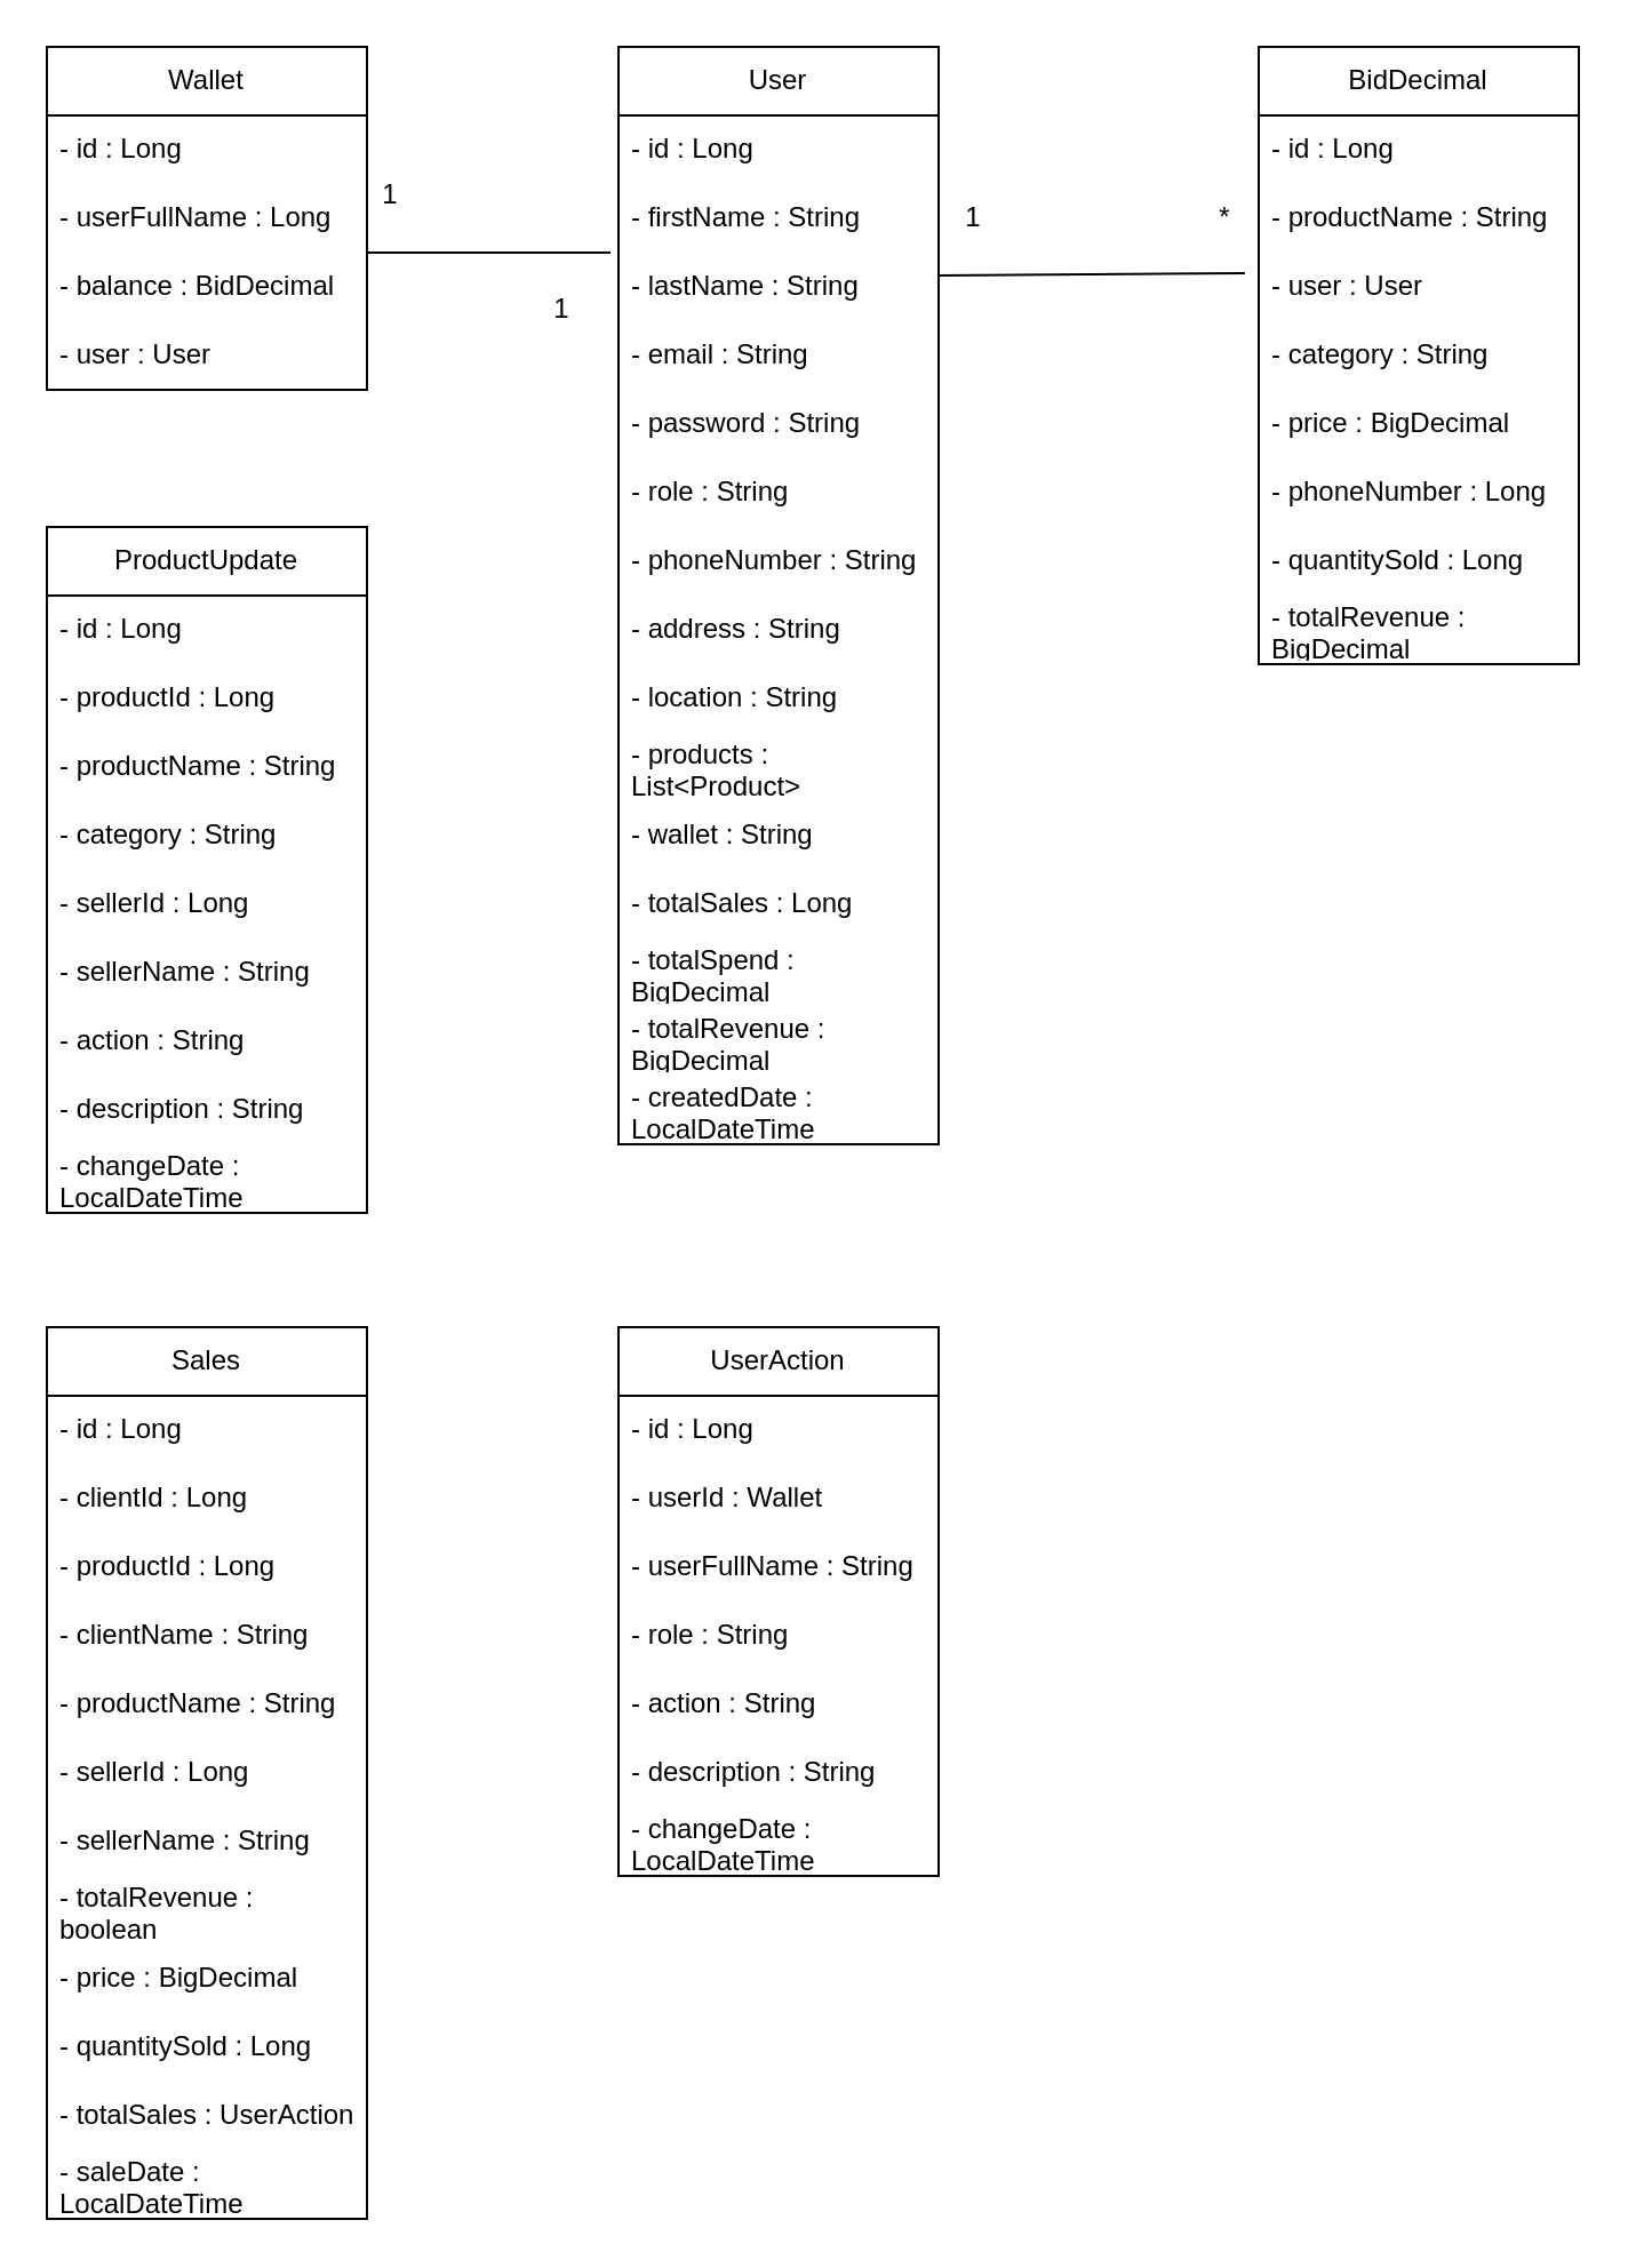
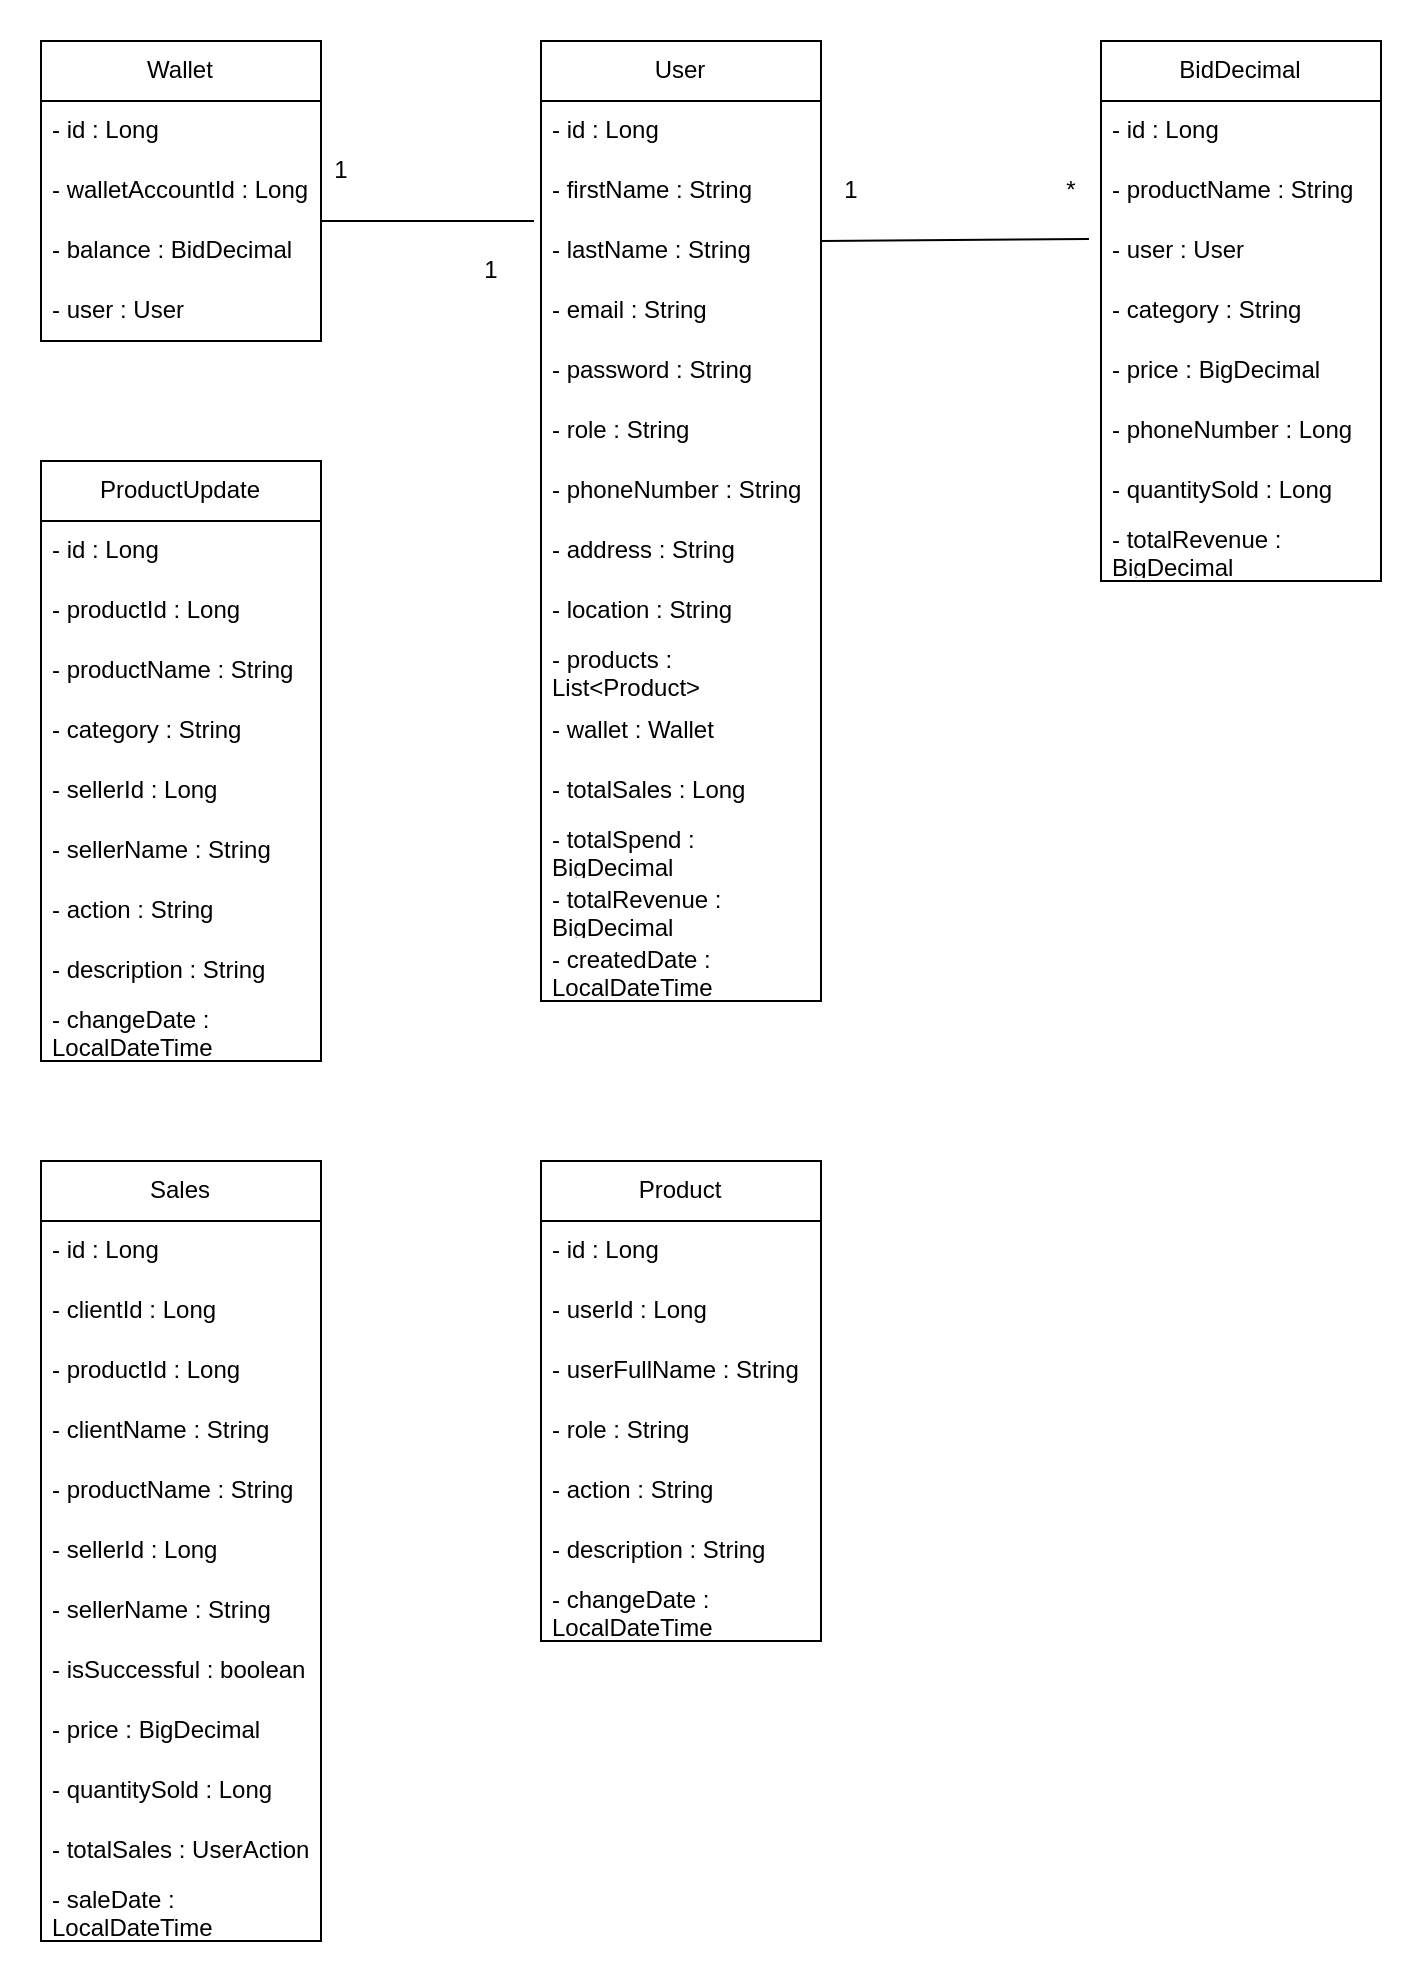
- <mxCell id="4" value="- userFullName : Long" style="text;strokeColor=none;fillColor=none;align=left;verticalAlign=middle;spacingLeft=4;spacingRight=4;overflow=hidden;points=[[0,0.5],[1,0.5]];portConstraint=eastwest;rotatable=0;whiteSpace=wrap;html=1;" vertex="1" parent="2"><mxGeometry y="60" width="140" height="30" as="geometry" /></mxCell>
+ <mxCell id="4" value="- walletAccountId : Long" style="text;strokeColor=none;fillColor=none;align=left;verticalAlign=middle;spacingLeft=4;spacingRight=4;overflow=hidden;points=[[0,0.5],[1,0.5]];portConstraint=eastwest;rotatable=0;whiteSpace=wrap;html=1;" vertex="1" parent="2"><mxGeometry y="60" width="140" height="30" as="geometry" /></mxCell>
- <mxCell id="18" value="- wallet : String" style="text;strokeColor=none;fillColor=none;align=left;verticalAlign=middle;spacingLeft=4;spacingRight=4;overflow=hidden;points=[[0,0.5],[1,0.5]];portConstraint=eastwest;rotatable=0;whiteSpace=wrap;html=1;" vertex="1" parent="7"><mxGeometry y="330" width="140" height="30" as="geometry" /></mxCell>
+ <mxCell id="18" value="- wallet : Wallet" style="text;strokeColor=none;fillColor=none;align=left;verticalAlign=middle;spacingLeft=4;spacingRight=4;overflow=hidden;points=[[0,0.5],[1,0.5]];portConstraint=eastwest;rotatable=0;whiteSpace=wrap;html=1;" vertex="1" parent="7"><mxGeometry y="330" width="140" height="30" as="geometry" /></mxCell>
- <mxCell id="55" value="UserAction" style="swimlane;fontStyle=0;childLayout=stackLayout;horizontal=1;startSize=30;horizontalStack=0;resizeParent=1;resizeParentMax=0;resizeLast=0;collapsible=1;marginBottom=0;whiteSpace=wrap;html=1;" vertex="1" parent="1"><mxGeometry x="270" y="580" width="140" height="240" as="geometry" /></mxCell>
+ <mxCell id="55" value="Product" style="swimlane;fontStyle=0;childLayout=stackLayout;horizontal=1;startSize=30;horizontalStack=0;resizeParent=1;resizeParentMax=0;resizeLast=0;collapsible=1;marginBottom=0;whiteSpace=wrap;html=1;" vertex="1" parent="1"><mxGeometry x="270" y="580" width="140" height="240" as="geometry" /></mxCell>
- <mxCell id="57" value="- userId : Wallet" style="text;strokeColor=none;fillColor=none;align=left;verticalAlign=middle;spacingLeft=4;spacingRight=4;overflow=hidden;points=[[0,0.5],[1,0.5]];portConstraint=eastwest;rotatable=0;whiteSpace=wrap;html=1;" vertex="1" parent="55"><mxGeometry y="60" width="140" height="30" as="geometry" /></mxCell>
+ <mxCell id="57" value="- userId : Long" style="text;strokeColor=none;fillColor=none;align=left;verticalAlign=middle;spacingLeft=4;spacingRight=4;overflow=hidden;points=[[0,0.5],[1,0.5]];portConstraint=eastwest;rotatable=0;whiteSpace=wrap;html=1;" vertex="1" parent="55"><mxGeometry y="60" width="140" height="30" as="geometry" /></mxCell>
- <mxCell id="50" value="- totalRevenue : boolean" style="text;strokeColor=none;fillColor=none;align=left;verticalAlign=middle;spacingLeft=4;spacingRight=4;overflow=hidden;points=[[0,0.5],[1,0.5]];portConstraint=eastwest;rotatable=0;whiteSpace=wrap;html=1;" vertex="1" parent="42"><mxGeometry y="240" width="140" height="30" as="geometry" /></mxCell>
+ <mxCell id="50" value="- isSuccessful : boolean" style="text;strokeColor=none;fillColor=none;align=left;verticalAlign=middle;spacingLeft=4;spacingRight=4;overflow=hidden;points=[[0,0.5],[1,0.5]];portConstraint=eastwest;rotatable=0;whiteSpace=wrap;html=1;" vertex="1" parent="42"><mxGeometry y="240" width="140" height="30" as="geometry" /></mxCell>
